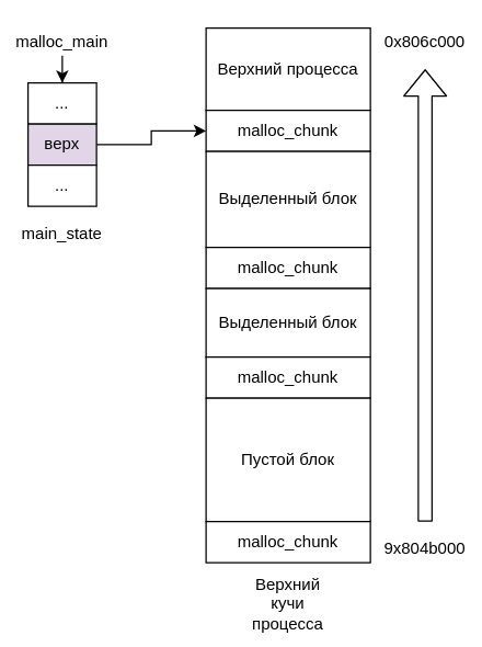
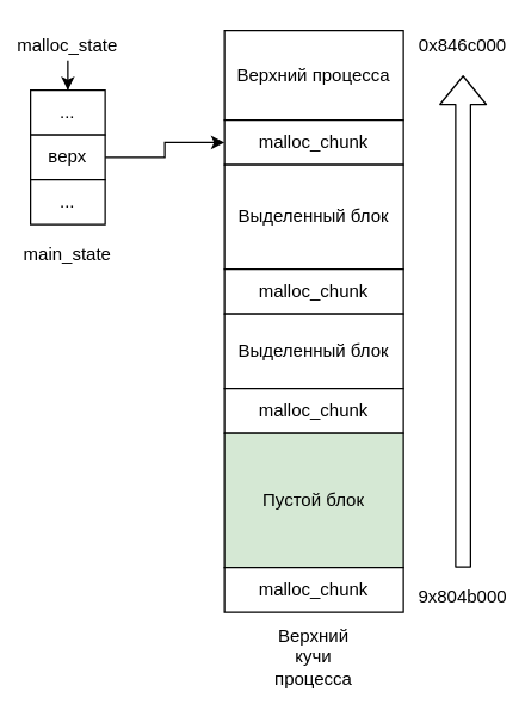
- <mxCell id="19" value="malloc_main" style="text;html=1;strokeColor=none;fillColor=none;align=center;verticalAlign=middle;whiteSpace=wrap;rounded=0;" vertex="1" parent="1"><mxGeometry x="25" y="20" width="40" height="20" as="geometry" /></mxCell>
+ <mxCell id="19" value="malloc_state" style="text;html=1;strokeColor=none;fillColor=none;align=center;verticalAlign=middle;whiteSpace=wrap;rounded=0;" vertex="1" parent="1"><mxGeometry x="25" y="20" width="40" height="20" as="geometry" /></mxCell>
- <mxCell id="11" value="0x806c000" style="text;html=1;strokeColor=none;fillColor=none;align=center;verticalAlign=middle;whiteSpace=wrap;rounded=0;" vertex="1" parent="1"><mxGeometry x="290" y="20" width="40" height="20" as="geometry" /></mxCell>
+ <mxCell id="11" value="0x846c000" style="text;html=1;strokeColor=none;fillColor=none;align=center;verticalAlign=middle;whiteSpace=wrap;rounded=0;" vertex="1" parent="1"><mxGeometry x="290" y="20" width="40" height="20" as="geometry" /></mxCell>
- <mxCell id="15" value="верх" style="rounded=0;whiteSpace=wrap;html=1;fillColor=#e1d5e7;" vertex="1" parent="1"><mxGeometry x="20" y="90" width="50" height="30" as="geometry" /></mxCell>
+ <mxCell id="15" value="верх" style="rounded=0;whiteSpace=wrap;html=1;" vertex="1" parent="1"><mxGeometry x="20" y="90" width="50" height="30" as="geometry" /></mxCell>
- <mxCell id="8" value="Пустой блок" style="rounded=0;whiteSpace=wrap;html=1;" vertex="1" parent="1"><mxGeometry x="150" y="290" width="120" height="90" as="geometry" /></mxCell>
+ <mxCell id="8" value="Пустой блок" style="rounded=0;whiteSpace=wrap;html=1;fillColor=#d5e8d4;" vertex="1" parent="1"><mxGeometry x="150" y="290" width="120" height="90" as="geometry" /></mxCell>
